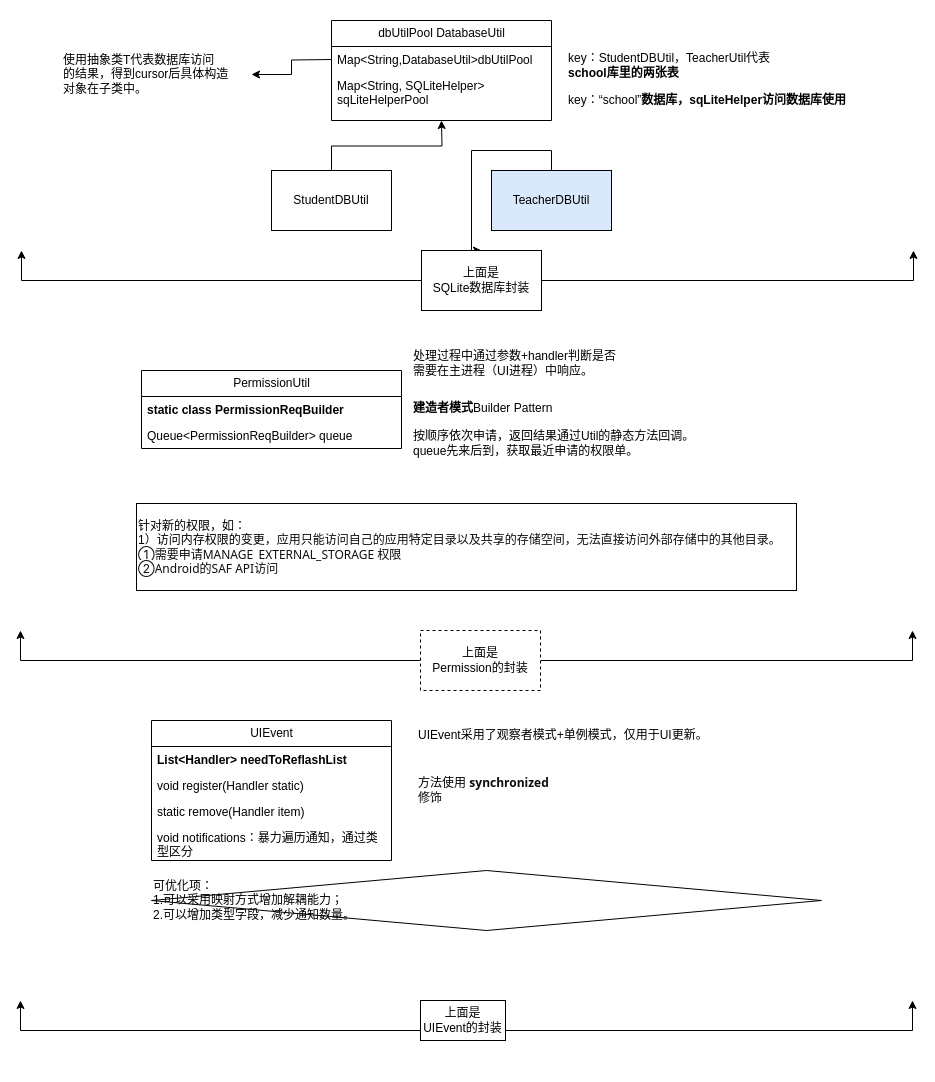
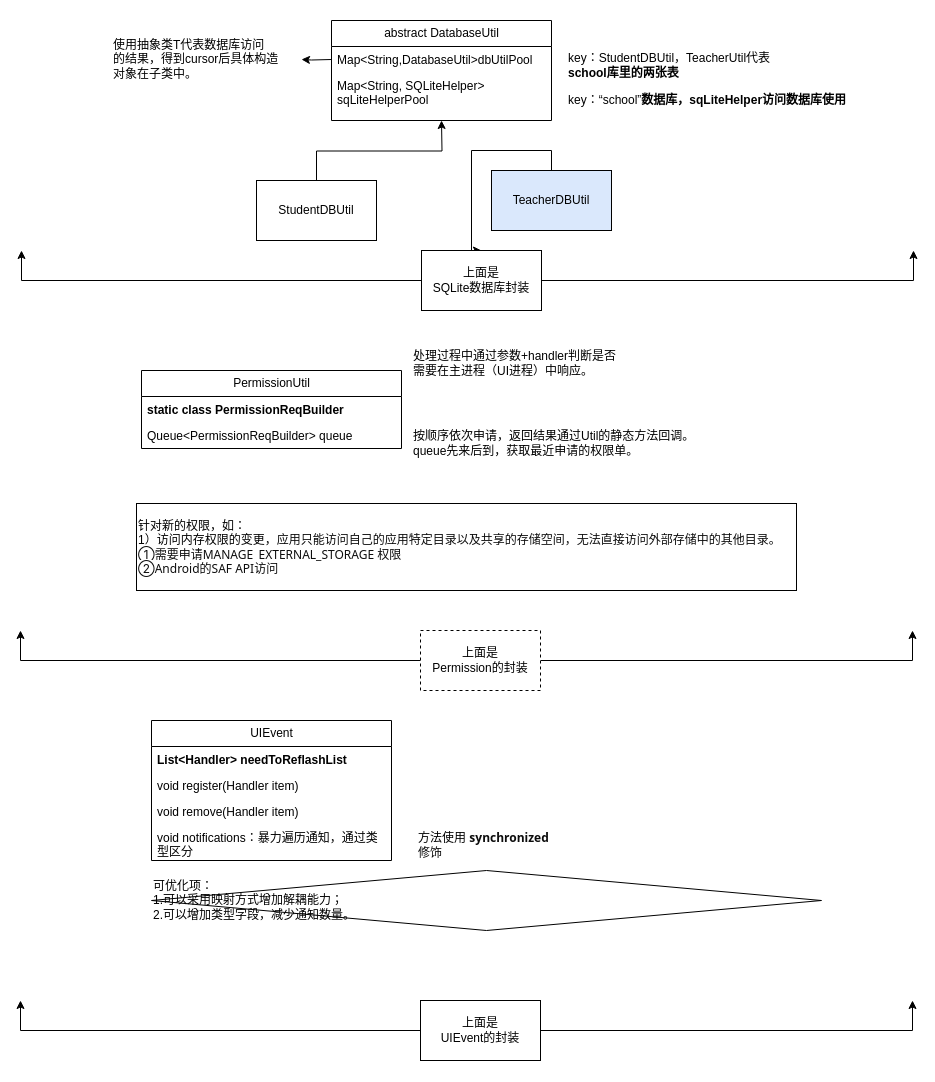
- <mxCell id="5" value="&lt;span style=&quot;text-wrap: wrap;&quot;&gt;dbUtilPool&amp;nbsp;&lt;/span&gt;&lt;span style=&quot;text-wrap: wrap; background-color: initial;&quot;&gt;DatabaseUtil&lt;/span&gt;" style="swimlane;fontStyle=0;childLayout=stackLayout;horizontal=1;startSize=26;fillColor=none;horizontalStack=0;resizeParent=1;resizeParentMax=0;resizeLast=0;collapsible=1;marginBottom=0;html=1;" parent="1" vertex="1"><mxGeometry x="331" y="20" width="220" height="100" as="geometry" /></mxCell>
+ <mxCell id="5" value="&lt;span style=&quot;text-wrap: wrap;&quot;&gt;abstract&amp;nbsp;&lt;/span&gt;&lt;span style=&quot;text-wrap: wrap; background-color: initial;&quot;&gt;DatabaseUtil&lt;/span&gt;" style="swimlane;fontStyle=0;childLayout=stackLayout;horizontal=1;startSize=26;fillColor=none;horizontalStack=0;resizeParent=1;resizeParentMax=0;resizeLast=0;collapsible=1;marginBottom=0;html=1;" parent="1" vertex="1"><mxGeometry x="331" y="20" width="220" height="100" as="geometry" /></mxCell>
- <mxCell id="11" value="使用抽象类T代表数据库访问&lt;div&gt;的结果，得到cursor后具体构造&lt;/div&gt;&lt;div&gt;对象在子类中。&lt;/div&gt;" style="text;html=1;align=left;verticalAlign=middle;resizable=0;points=[];autosize=1;strokeColor=none;fillColor=none;" parent="1" vertex="1"><mxGeometry x="61" y="44" width="190" height="60" as="geometry" /></mxCell>
+ <mxCell id="11" value="使用抽象类T代表数据库访问&lt;div&gt;的结果，得到cursor后具体构造&lt;/div&gt;&lt;div&gt;对象在子类中。&lt;/div&gt;" style="text;html=1;align=left;verticalAlign=middle;resizable=0;points=[];autosize=1;strokeColor=none;fillColor=none;" parent="1" vertex="1"><mxGeometry x="111" y="29" width="190" height="60" as="geometry" /></mxCell>
- <mxCell id="3" value="StudentDBUtil" style="whiteSpace=wrap;html=1;" parent="1" vertex="1"><mxGeometry x="271" y="170" width="120" height="60" as="geometry" /></mxCell>
+ <mxCell id="3" value="StudentDBUtil" style="whiteSpace=wrap;html=1;" parent="1" vertex="1"><mxGeometry x="256" y="180" width="120" height="60" as="geometry" /></mxCell>
- <mxCell id="19" value="&lt;b&gt;建造者模式&lt;/b&gt;Builder&amp;nbsp;Pattern" style="text;html=1;align=left;verticalAlign=middle;resizable=0;points=[];autosize=1;strokeColor=none;fillColor=none;" parent="1" vertex="1"><mxGeometry x="411" y="393" width="160" height="30" as="geometry" /></mxCell>
- <mxCell id="31" value="UIEvent采用了观察者模式+单例模式，仅用于UI更新。" style="text;html=1;align=left;verticalAlign=middle;resizable=0;points=[];autosize=1;strokeColor=none;fillColor=none;" vertex="1" parent="1"><mxGeometry x="416" y="720" width="310" height="30" as="geometry" /></mxCell>
- <mxCell id="28" value="void register(Handler static)" style="text;strokeColor=none;fillColor=none;align=left;verticalAlign=top;spacingLeft=4;spacingRight=4;overflow=hidden;rotatable=0;points=[[0,0.5],[1,0.5]];portConstraint=eastwest;whiteSpace=wrap;html=1;" vertex="1" parent="26"><mxGeometry y="52" width="240" height="26" as="geometry" /></mxCell>
+ <mxCell id="28" value="void register(Handler item)" style="text;strokeColor=none;fillColor=none;align=left;verticalAlign=top;spacingLeft=4;spacingRight=4;overflow=hidden;rotatable=0;points=[[0,0.5],[1,0.5]];portConstraint=eastwest;whiteSpace=wrap;html=1;" vertex="1" parent="26"><mxGeometry y="52" width="240" height="26" as="geometry" /></mxCell>
- <mxCell id="32" value="方法使用&amp;nbsp;&lt;span style=&quot;border: 0px solid rgb(227, 227, 227); box-sizing: border-box; --tw-border-spacing-x: 0; --tw-border-spacing-y: 0; --tw-translate-x: 0; --tw-translate-y: 0; --tw-rotate: 0; --tw-skew-x: 0; --tw-skew-y: 0; --tw-scale-x: 1; --tw-scale-y: 1; --tw-pan-x: ; --tw-pan-y: ; --tw-pinch-zoom: ; --tw-scroll-snap-strictness: proximity; --tw-gradient-from-position: ; --tw-gradient-via-position: ; --tw-gradient-to-position: ; --tw-ordinal: ; --tw-slashed-zero: ; --tw-numeric-figure: ; --tw-numeric-spacing: ; --tw-numeric-fraction: ; --tw-ring-inset: ; --tw-ring-offset-width: 0px; --tw-ring-offset-color: #fff; --tw-ring-color: rgba(69,89,164,.5); --tw-ring-offset-shadow: 0 0 transparent; --tw-ring-shadow: 0 0 transparent; --tw-shadow: 0 0 transparent; --tw-shadow-colored: 0 0 transparent; --tw-blur: ; --tw-brightness: ; --tw-contrast: ; --tw-grayscale: ; --tw-hue-rotate: ; --tw-invert: ; --tw-saturate: ; --tw-sepia: ; --tw-drop-shadow: ; --tw-backdrop-blur: ; --tw-backdrop-brightness: ; --tw-backdrop-contrast: ; --tw-backdrop-grayscale: ; --tw-backdrop-hue-rotate: ; --tw-backdrop-invert: ; --tw-backdrop-opacity: ; --tw-backdrop-saturate: ; --tw-backdrop-sepia: ; font-weight: 600; color: rgb(13, 13, 13); font-family: Söhne, ui-sans-serif, system-ui, -apple-system, &amp;quot;Segoe UI&amp;quot;, Roboto, Ubuntu, Cantarell, &amp;quot;Noto Sans&amp;quot;, sans-serif, &amp;quot;Helvetica Neue&amp;quot;, Arial, &amp;quot;Apple Color Emoji&amp;quot;, &amp;quot;Segoe UI Emoji&amp;quot;, &amp;quot;Segoe UI Symbol&amp;quot;, &amp;quot;Noto Color Emoji&amp;quot;; font-size: 12px; white-space: pre-wrap; background-color: rgb(255, 255, 255);&quot;&gt;synchronized&lt;/span&gt;&lt;span style=&quot;border: 0px solid rgb(227, 227, 227); box-sizing: border-box; --tw-border-spacing-x: 0; --tw-border-spacing-y: 0; --tw-translate-x: 0; --tw-translate-y: 0; --tw-rotate: 0; --tw-skew-x: 0; --tw-skew-y: 0; --tw-scale-x: 1; --tw-scale-y: 1; --tw-pan-x: ; --tw-pan-y: ; --tw-pinch-zoom: ; --tw-scroll-snap-strictness: proximity; --tw-gradient-from-position: ; --tw-gradient-via-position: ; --tw-gradient-to-position: ; --tw-ordinal: ; --tw-slashed-zero: ; --tw-numeric-figure: ; --tw-numeric-spacing: ; --tw-numeric-fraction: ; --tw-ring-inset: ; --tw-ring-offset-width: 0px; --tw-ring-offset-color: #fff; --tw-ring-color: rgba(69,89,164,.5); --tw-ring-offset-shadow: 0 0 transparent; --tw-ring-shadow: 0 0 transparent; --tw-shadow: 0 0 transparent; --tw-shadow-colored: 0 0 transparent; --tw-blur: ; --tw-brightness: ; --tw-contrast: ; --tw-grayscale: ; --tw-hue-rotate: ; --tw-invert: ; --tw-saturate: ; --tw-sepia: ; --tw-drop-shadow: ; --tw-backdrop-blur: ; --tw-backdrop-brightness: ; --tw-backdrop-contrast: ; --tw-backdrop-grayscale: ; --tw-backdrop-hue-rotate: ; --tw-backdrop-invert: ; --tw-backdrop-opacity: ; --tw-backdrop-saturate: ; --tw-backdrop-sepia: ; color: rgb(13, 13, 13); font-family: Söhne, ui-sans-serif, system-ui, -apple-system, &amp;quot;Segoe UI&amp;quot;, Roboto, Ubuntu, Cantarell, &amp;quot;Noto Sans&amp;quot;, sans-serif, &amp;quot;Helvetica Neue&amp;quot;, Arial, &amp;quot;Apple Color Emoji&amp;quot;, &amp;quot;Segoe UI Emoji&amp;quot;, &amp;quot;Segoe UI Symbol&amp;quot;, &amp;quot;Noto Color Emoji&amp;quot;; font-size: 12px; white-space: pre-wrap; background-color: rgb(255, 255, 255);&quot;&gt;修饰&lt;/span&gt;" style="text;html=1;align=left;verticalAlign=middle;resizable=0;points=[];autosize=1;strokeColor=none;fillColor=none;fontSize=12;" vertex="1" parent="1"><mxGeometry x="416" y="775" width="180" height="30" as="geometry" /></mxCell>
+ <mxCell id="32" value="方法使用&amp;nbsp;&lt;span style=&quot;border: 0px solid rgb(227, 227, 227); box-sizing: border-box; --tw-border-spacing-x: 0; --tw-border-spacing-y: 0; --tw-translate-x: 0; --tw-translate-y: 0; --tw-rotate: 0; --tw-skew-x: 0; --tw-skew-y: 0; --tw-scale-x: 1; --tw-scale-y: 1; --tw-pan-x: ; --tw-pan-y: ; --tw-pinch-zoom: ; --tw-scroll-snap-strictness: proximity; --tw-gradient-from-position: ; --tw-gradient-via-position: ; --tw-gradient-to-position: ; --tw-ordinal: ; --tw-slashed-zero: ; --tw-numeric-figure: ; --tw-numeric-spacing: ; --tw-numeric-fraction: ; --tw-ring-inset: ; --tw-ring-offset-width: 0px; --tw-ring-offset-color: #fff; --tw-ring-color: rgba(69,89,164,.5); --tw-ring-offset-shadow: 0 0 transparent; --tw-ring-shadow: 0 0 transparent; --tw-shadow: 0 0 transparent; --tw-shadow-colored: 0 0 transparent; --tw-blur: ; --tw-brightness: ; --tw-contrast: ; --tw-grayscale: ; --tw-hue-rotate: ; --tw-invert: ; --tw-saturate: ; --tw-sepia: ; --tw-drop-shadow: ; --tw-backdrop-blur: ; --tw-backdrop-brightness: ; --tw-backdrop-contrast: ; --tw-backdrop-grayscale: ; --tw-backdrop-hue-rotate: ; --tw-backdrop-invert: ; --tw-backdrop-opacity: ; --tw-backdrop-saturate: ; --tw-backdrop-sepia: ; font-weight: 600; color: rgb(13, 13, 13); font-family: Söhne, ui-sans-serif, system-ui, -apple-system, &amp;quot;Segoe UI&amp;quot;, Roboto, Ubuntu, Cantarell, &amp;quot;Noto Sans&amp;quot;, sans-serif, &amp;quot;Helvetica Neue&amp;quot;, Arial, &amp;quot;Apple Color Emoji&amp;quot;, &amp;quot;Segoe UI Emoji&amp;quot;, &amp;quot;Segoe UI Symbol&amp;quot;, &amp;quot;Noto Color Emoji&amp;quot;; font-size: 12px; white-space: pre-wrap; background-color: rgb(255, 255, 255);&quot;&gt;synchronized&lt;/span&gt;&lt;span style=&quot;border: 0px solid rgb(227, 227, 227); box-sizing: border-box; --tw-border-spacing-x: 0; --tw-border-spacing-y: 0; --tw-translate-x: 0; --tw-translate-y: 0; --tw-rotate: 0; --tw-skew-x: 0; --tw-skew-y: 0; --tw-scale-x: 1; --tw-scale-y: 1; --tw-pan-x: ; --tw-pan-y: ; --tw-pinch-zoom: ; --tw-scroll-snap-strictness: proximity; --tw-gradient-from-position: ; --tw-gradient-via-position: ; --tw-gradient-to-position: ; --tw-ordinal: ; --tw-slashed-zero: ; --tw-numeric-figure: ; --tw-numeric-spacing: ; --tw-numeric-fraction: ; --tw-ring-inset: ; --tw-ring-offset-width: 0px; --tw-ring-offset-color: #fff; --tw-ring-color: rgba(69,89,164,.5); --tw-ring-offset-shadow: 0 0 transparent; --tw-ring-shadow: 0 0 transparent; --tw-shadow: 0 0 transparent; --tw-shadow-colored: 0 0 transparent; --tw-blur: ; --tw-brightness: ; --tw-contrast: ; --tw-grayscale: ; --tw-hue-rotate: ; --tw-invert: ; --tw-saturate: ; --tw-sepia: ; --tw-drop-shadow: ; --tw-backdrop-blur: ; --tw-backdrop-brightness: ; --tw-backdrop-contrast: ; --tw-backdrop-grayscale: ; --tw-backdrop-hue-rotate: ; --tw-backdrop-invert: ; --tw-backdrop-opacity: ; --tw-backdrop-saturate: ; --tw-backdrop-sepia: ; color: rgb(13, 13, 13); font-family: Söhne, ui-sans-serif, system-ui, -apple-system, &amp;quot;Segoe UI&amp;quot;, Roboto, Ubuntu, Cantarell, &amp;quot;Noto Sans&amp;quot;, sans-serif, &amp;quot;Helvetica Neue&amp;quot;, Arial, &amp;quot;Apple Color Emoji&amp;quot;, &amp;quot;Segoe UI Emoji&amp;quot;, &amp;quot;Segoe UI Symbol&amp;quot;, &amp;quot;Noto Color Emoji&amp;quot;; font-size: 12px; white-space: pre-wrap; background-color: rgb(255, 255, 255);&quot;&gt;修饰&lt;/span&gt;" style="text;html=1;align=left;verticalAlign=middle;resizable=0;points=[];autosize=1;strokeColor=none;fillColor=none;fontSize=12;" vertex="1" parent="1"><mxGeometry x="416" y="830" width="180" height="30" as="geometry" /></mxCell>
- <mxCell id="29" value="static remove(Handler item)" style="text;strokeColor=none;fillColor=none;align=left;verticalAlign=top;spacingLeft=4;spacingRight=4;overflow=hidden;rotatable=0;points=[[0,0.5],[1,0.5]];portConstraint=eastwest;whiteSpace=wrap;html=1;" vertex="1" parent="26"><mxGeometry y="78" width="240" height="26" as="geometry" /></mxCell>
+ <mxCell id="29" value="void remove(Handler item)" style="text;strokeColor=none;fillColor=none;align=left;verticalAlign=top;spacingLeft=4;spacingRight=4;overflow=hidden;rotatable=0;points=[[0,0.5],[1,0.5]];portConstraint=eastwest;whiteSpace=wrap;html=1;" vertex="1" parent="26"><mxGeometry y="78" width="240" height="26" as="geometry" /></mxCell>
- <mxCell id="35" value="&lt;div&gt;上面是&lt;/div&gt;UIEvent的封装" style="whiteSpace=wrap;html=1;" vertex="1" parent="1"><mxGeometry x="420" y="1000" width="85" height="40" as="geometry" /></mxCell>
+ <mxCell id="35" value="&lt;div&gt;上面是&lt;/div&gt;UIEvent的封装" style="whiteSpace=wrap;html=1;" vertex="1" parent="1"><mxGeometry x="420" y="1000" width="120" height="60" as="geometry" /></mxCell>
